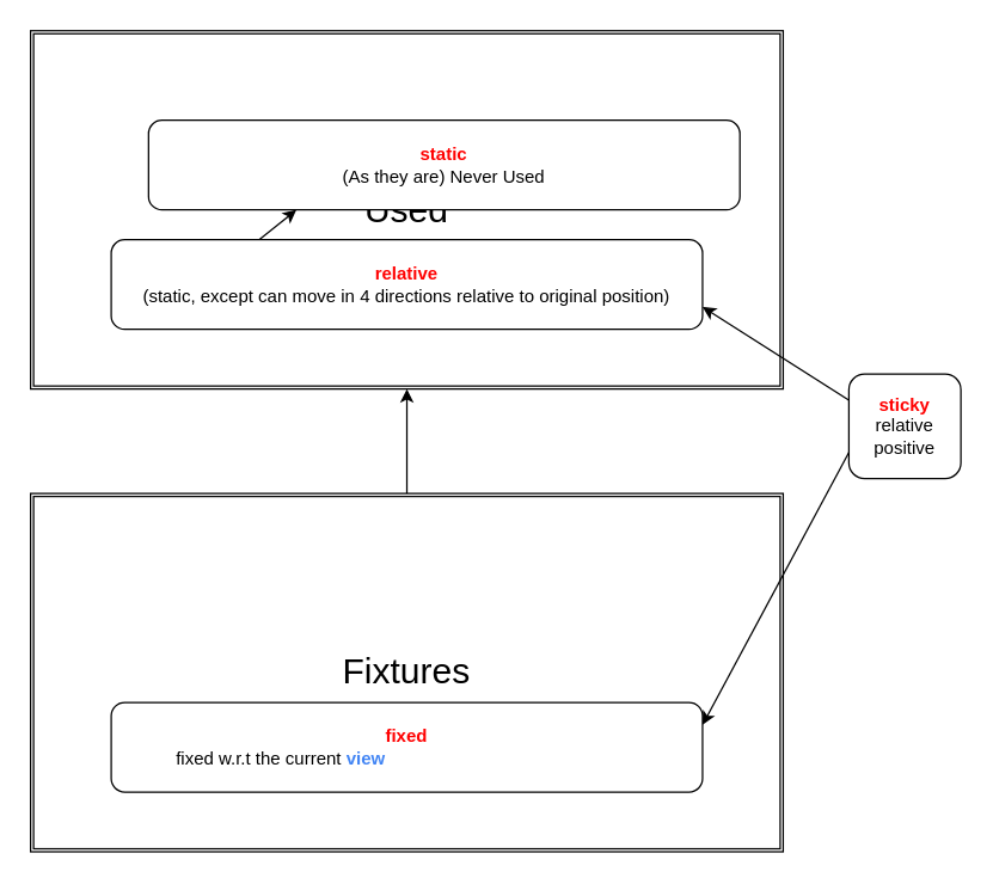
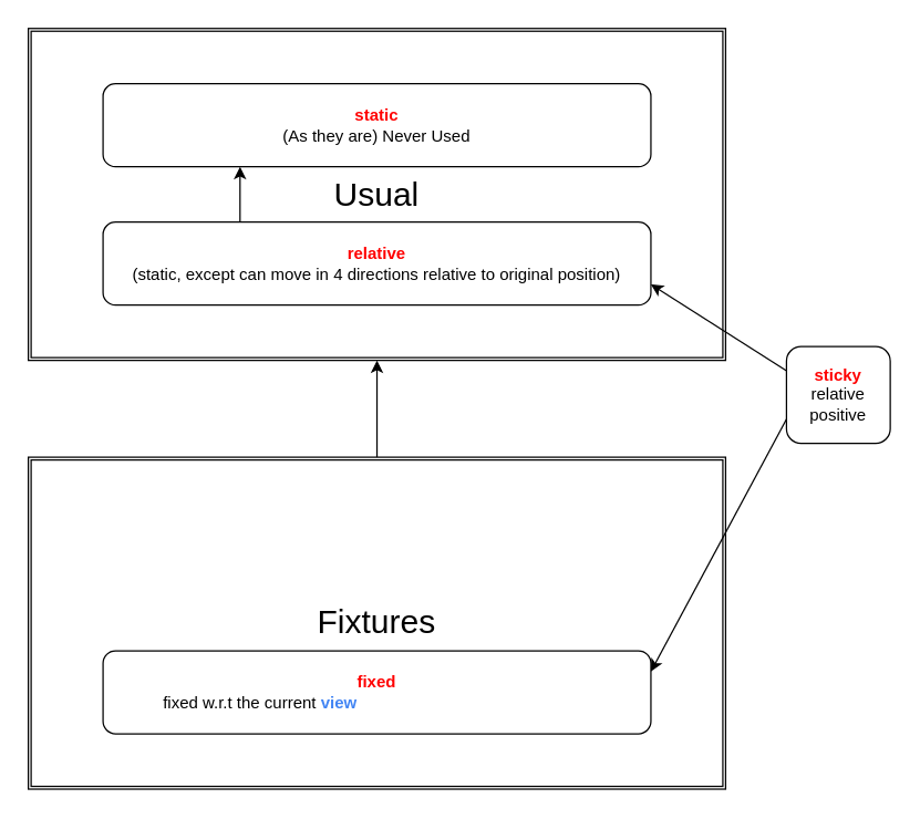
- <mxCell id="5" value="&lt;b&gt;&lt;font color=&quot;#ff0000&quot;&gt;static&lt;/font&gt;&lt;/b&gt;&lt;br&gt;(As they are) Never Used" style="rounded=1;whiteSpace=wrap;html=1;" parent="1" vertex="1"><mxGeometry x="99" y="80" width="396" height="60" as="geometry" /></mxCell>
+ <mxCell id="5" value="&lt;b&gt;&lt;font color=&quot;#ff0000&quot;&gt;static&lt;/font&gt;&lt;/b&gt;&lt;br&gt;(As they are) Never Used" style="rounded=1;whiteSpace=wrap;html=1;" parent="1" vertex="1"><mxGeometry x="74" y="60" width="396" height="60" as="geometry" /></mxCell>
- <mxCell id="4" value="&lt;p style=&quot;line-height: 150% ; font-size: 24px&quot;&gt;Used&lt;/p&gt;" style="shape=ext;double=1;rounded=0;whiteSpace=wrap;html=1;align=center;" parent="1" vertex="1"><mxGeometry x="20" y="20" width="504" height="240" as="geometry" /></mxCell>
+ <mxCell id="4" value="&lt;p style=&quot;line-height: 150% ; font-size: 24px&quot;&gt;Usual&lt;/p&gt;" style="shape=ext;double=1;rounded=0;whiteSpace=wrap;html=1;align=center;" parent="1" vertex="1"><mxGeometry x="20" y="20" width="504" height="240" as="geometry" /></mxCell>
